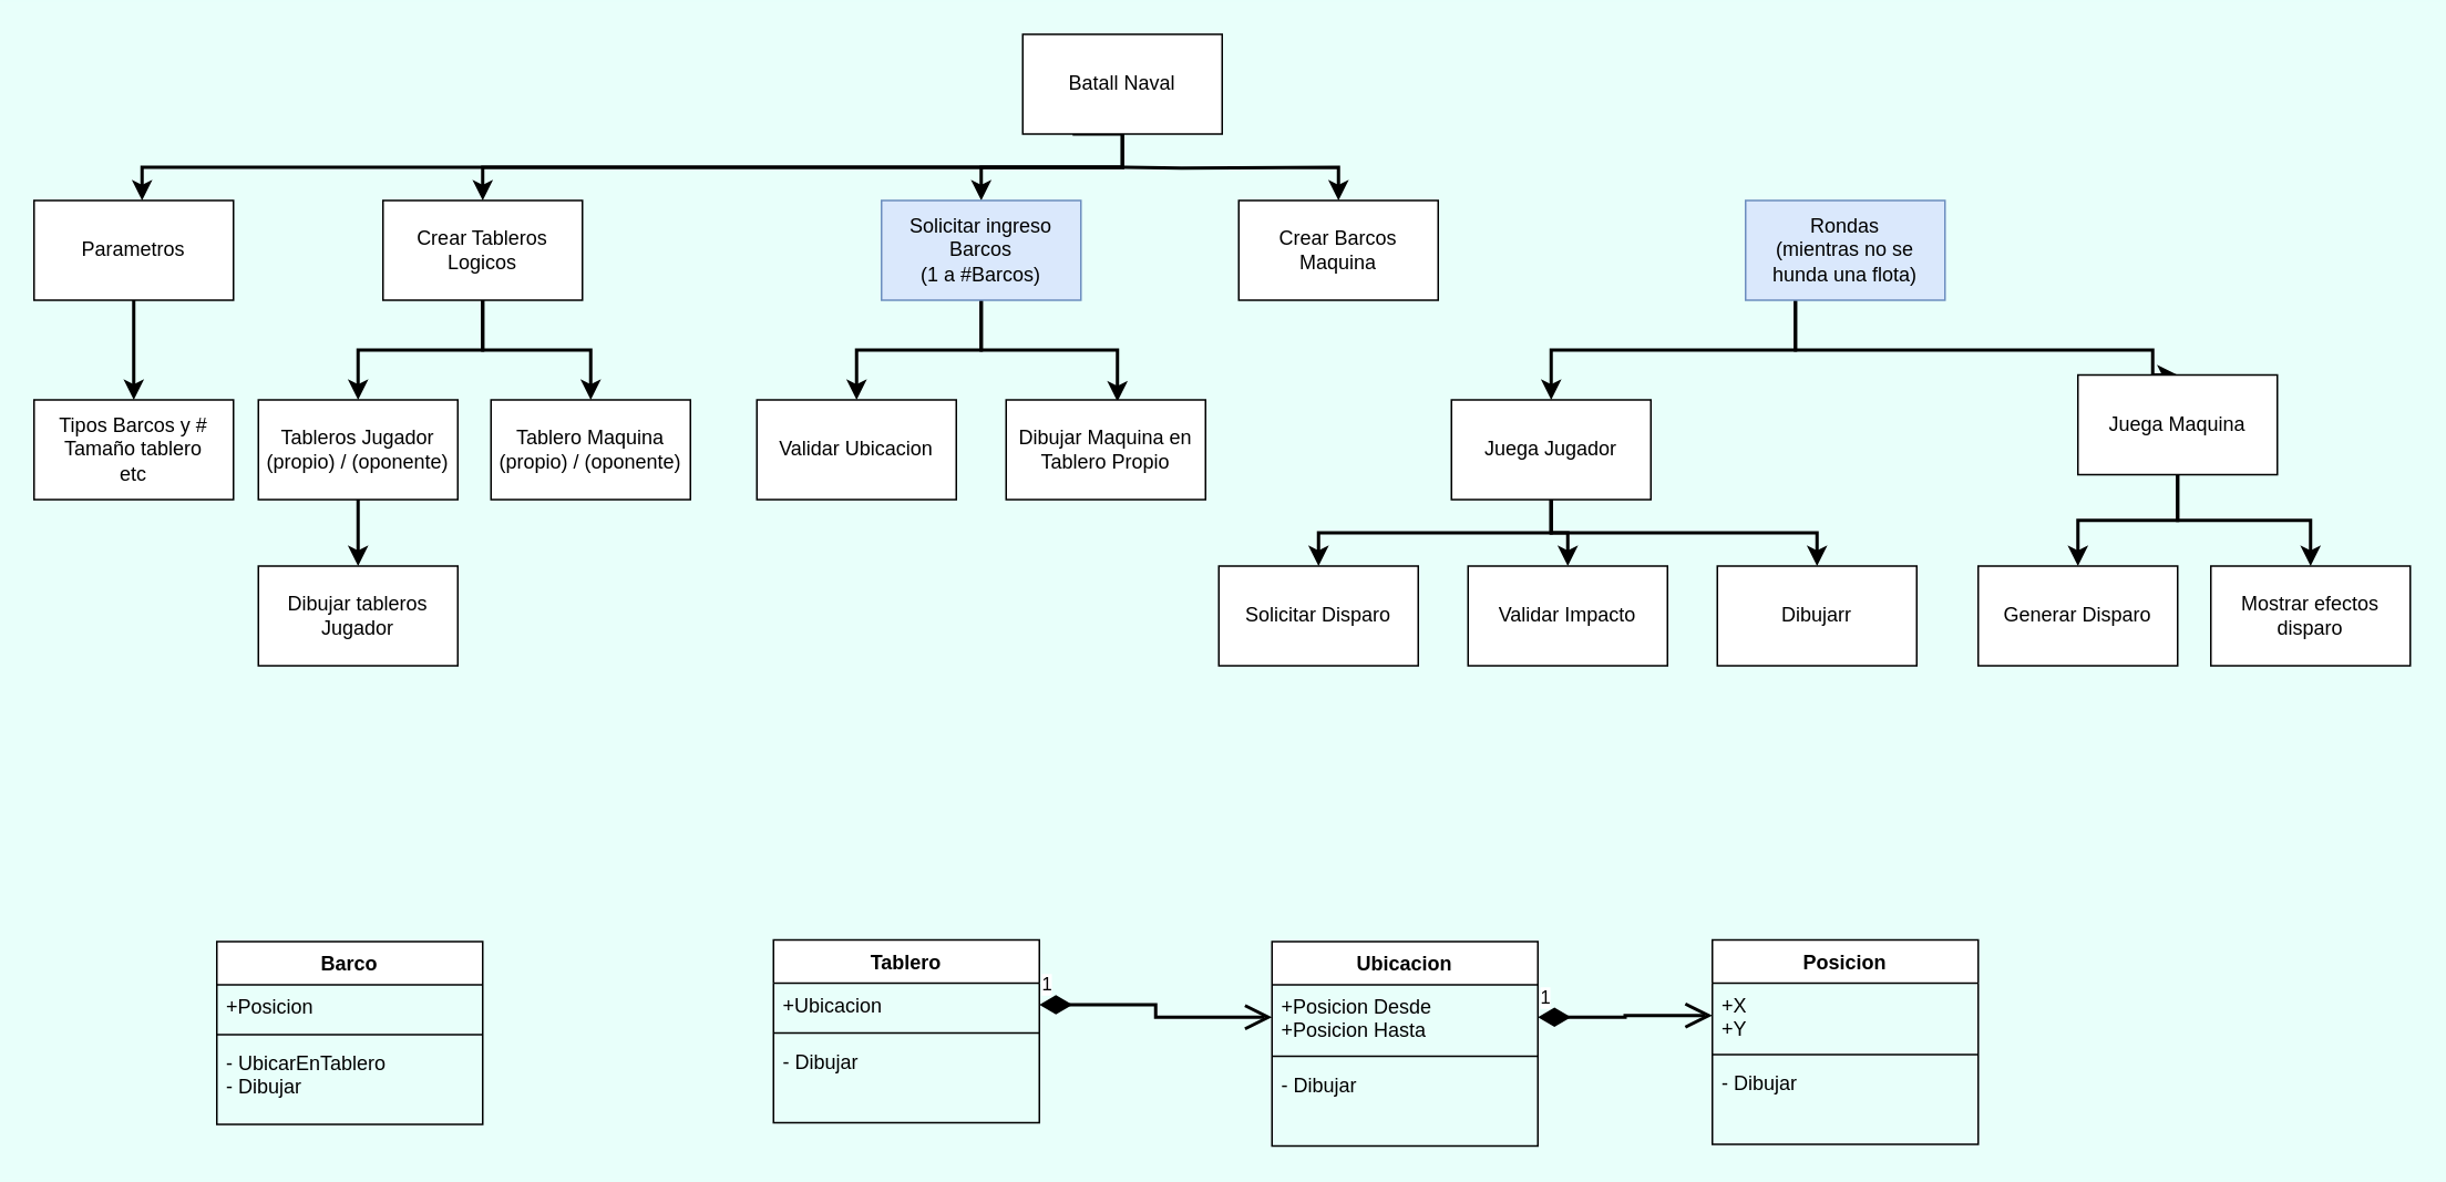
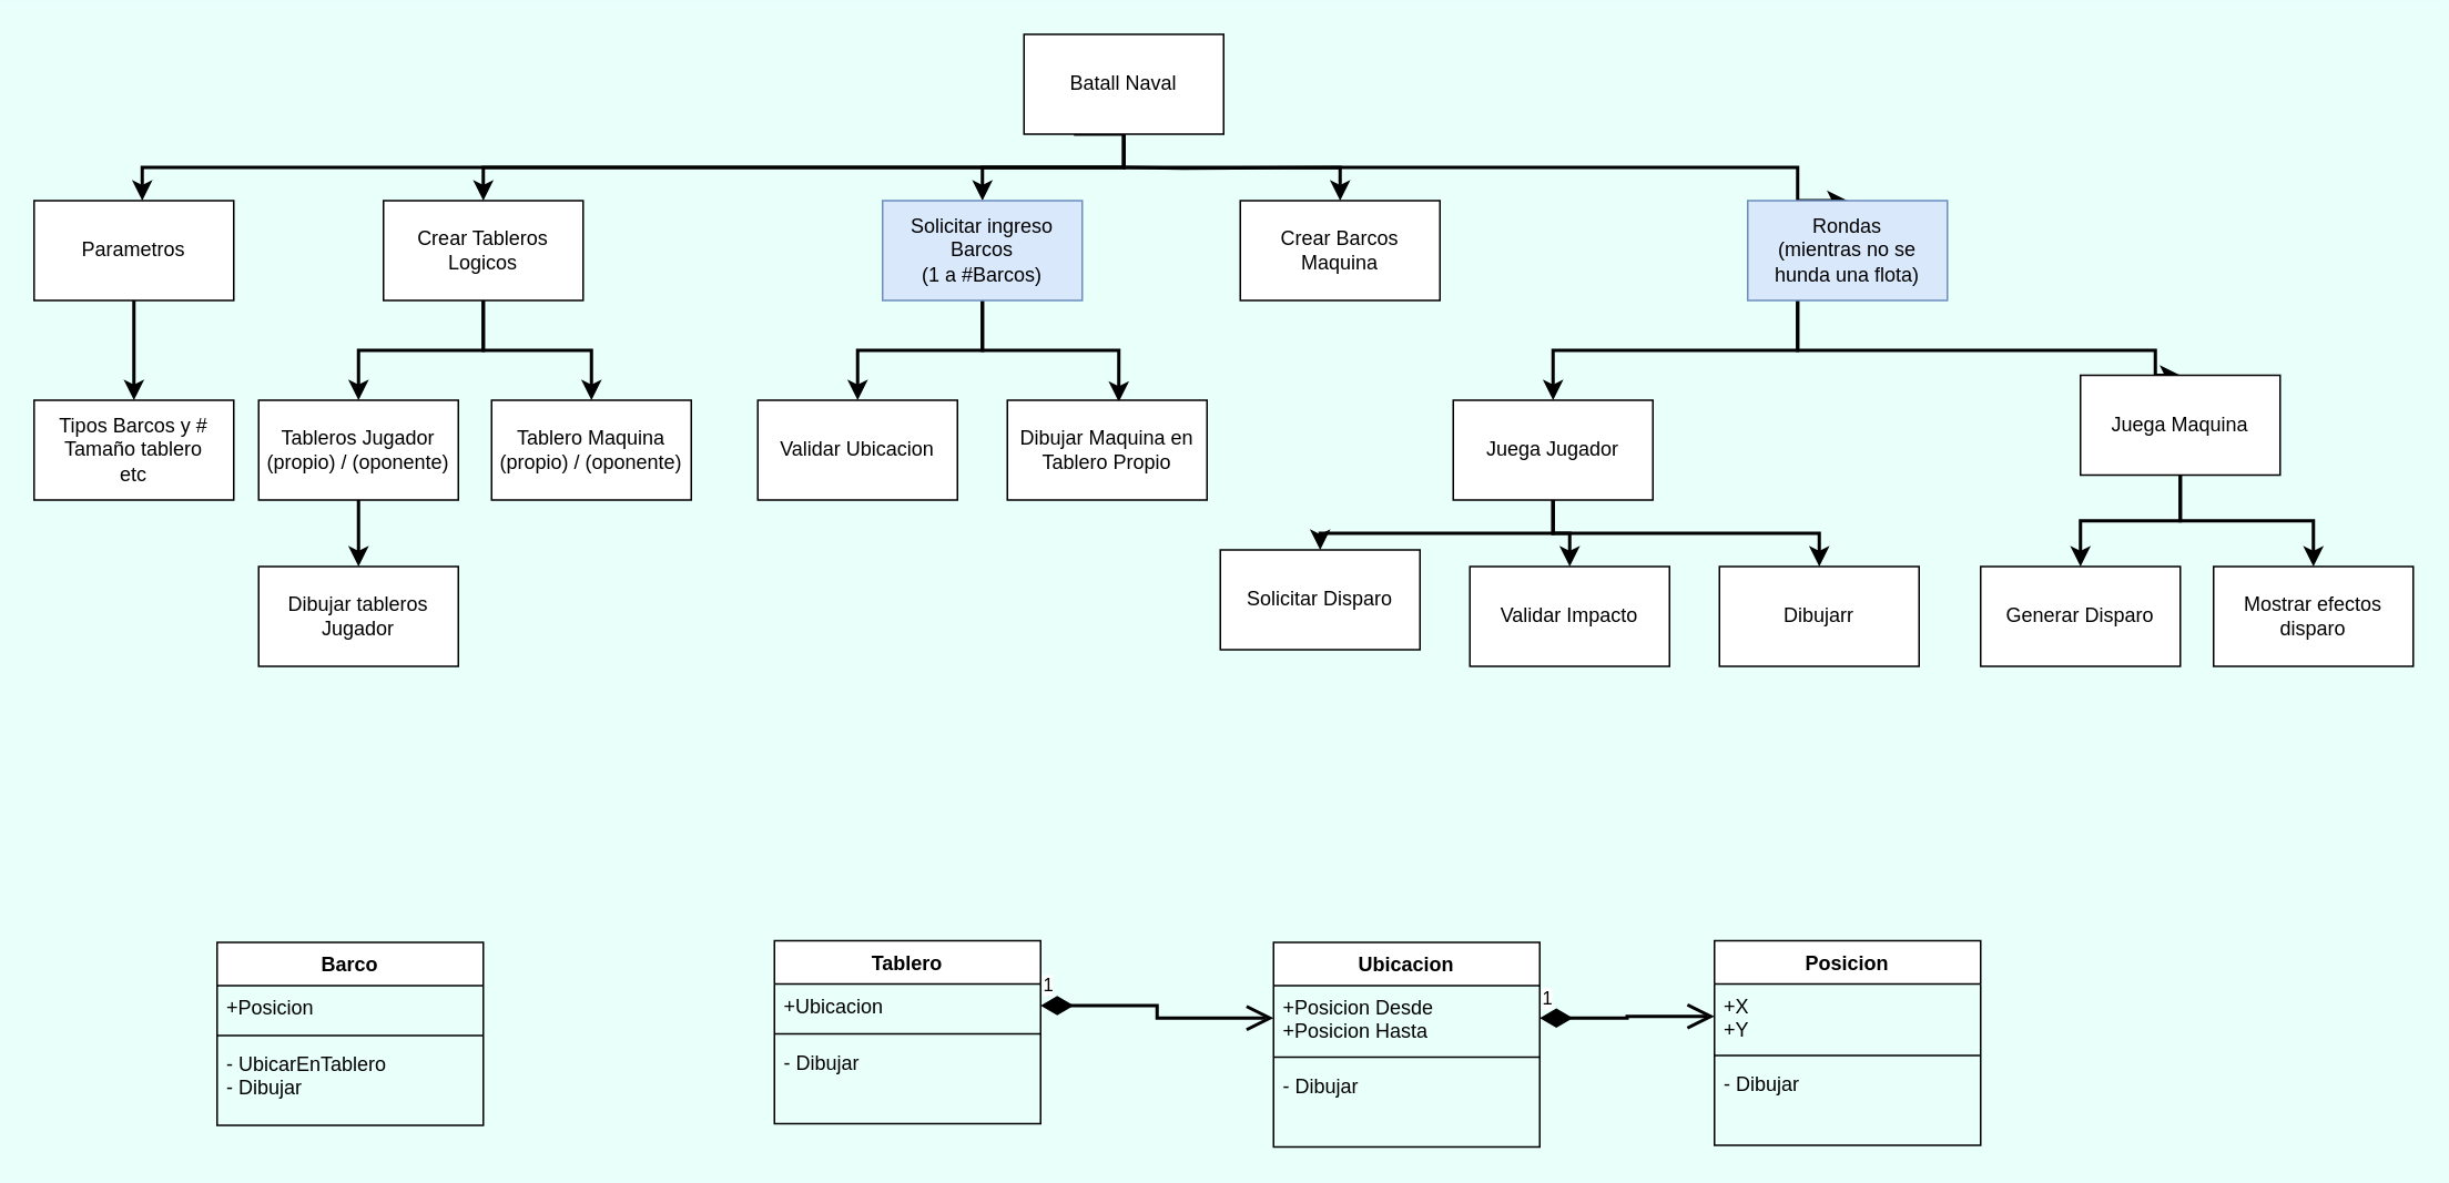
+ <mxCell id="6" style="edgeStyle=orthogonalEdgeStyle;rounded=0;orthogonalLoop=1;jettySize=auto;html=1;entryX=0.5;entryY=0;entryDx=0;entryDy=0;strokeWidth=2;" edge="1" parent="1" source="7" target="26"><mxGeometry relative="1" as="geometry"><Array as="points"><mxPoint x="675" y="100" /><mxPoint x="1080" y="100" /></Array></mxGeometry></mxCell>
- <mxCell id="52" value="Solicitar Disparo" style="rounded=0;whiteSpace=wrap;html=1;" vertex="1" parent="1"><mxGeometry x="733" y="340" width="120" height="60" as="geometry" /></mxCell>
+ <mxCell id="52" value="Solicitar Disparo" style="rounded=0;whiteSpace=wrap;html=1;" vertex="1" parent="1"><mxGeometry x="733" y="330" width="120" height="60" as="geometry" /></mxCell>
